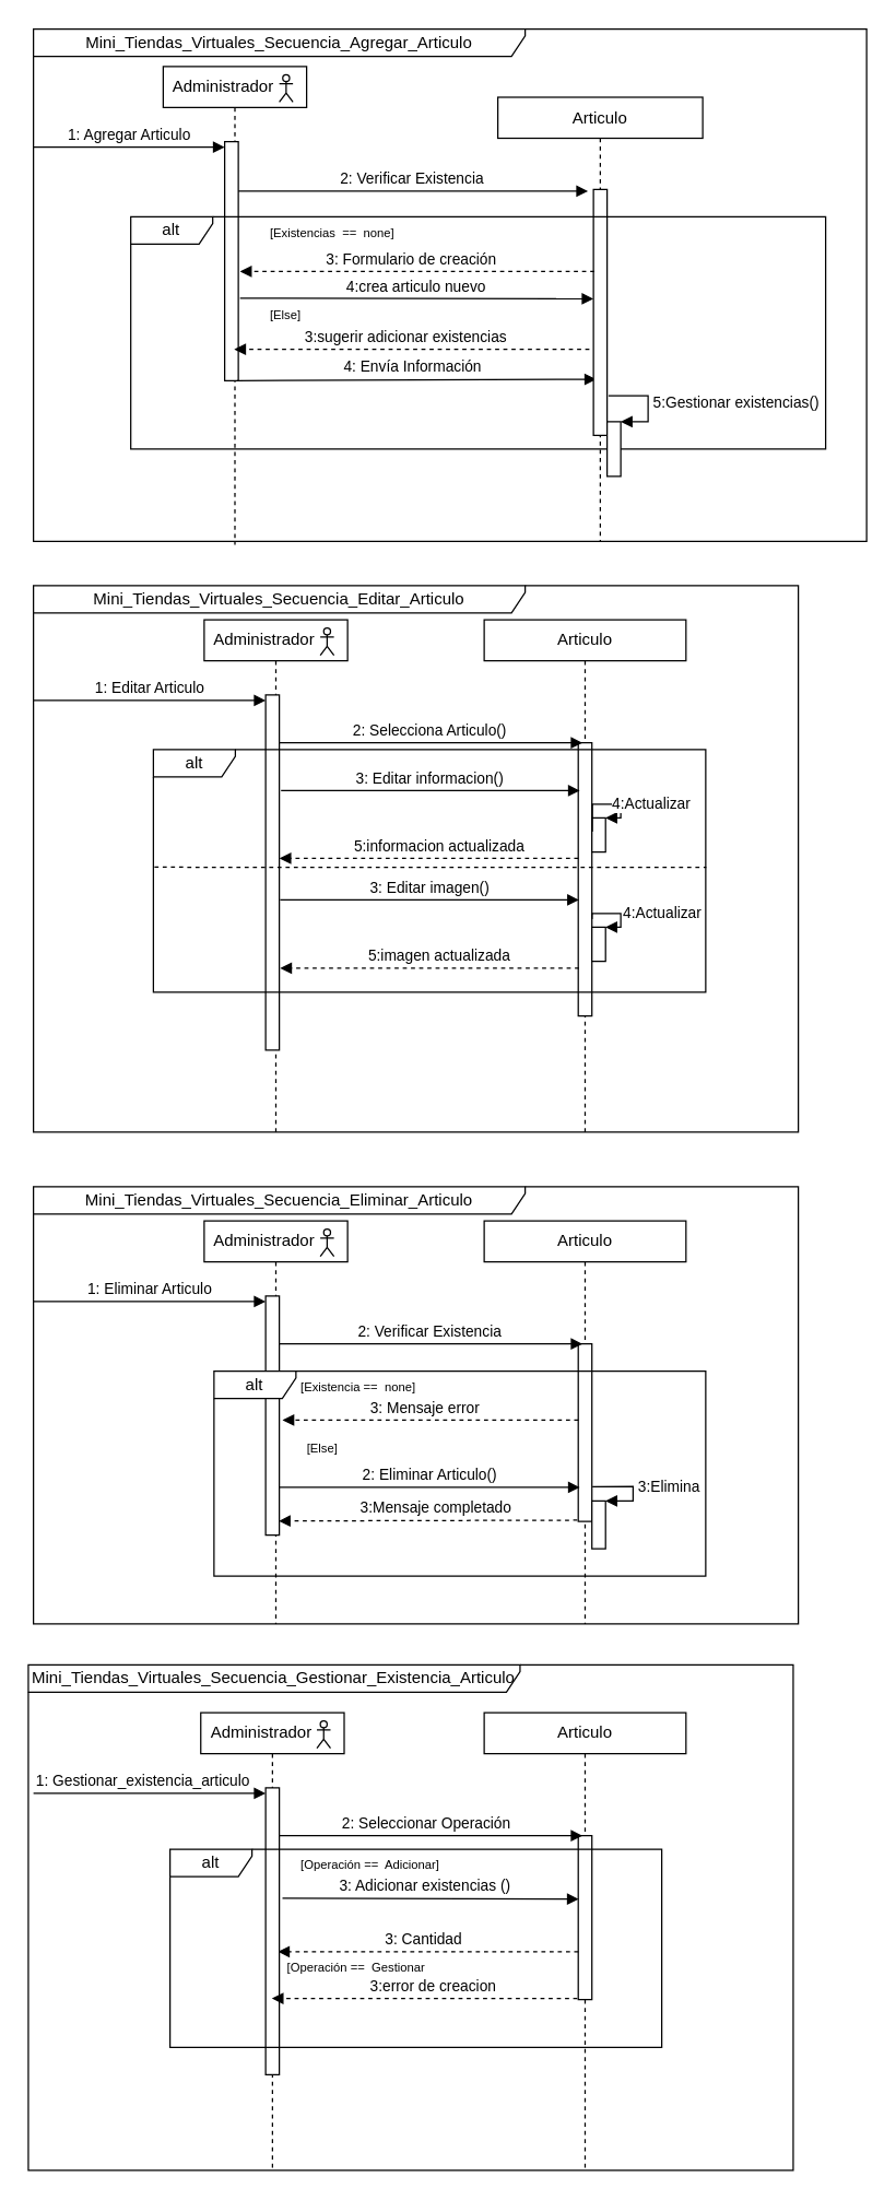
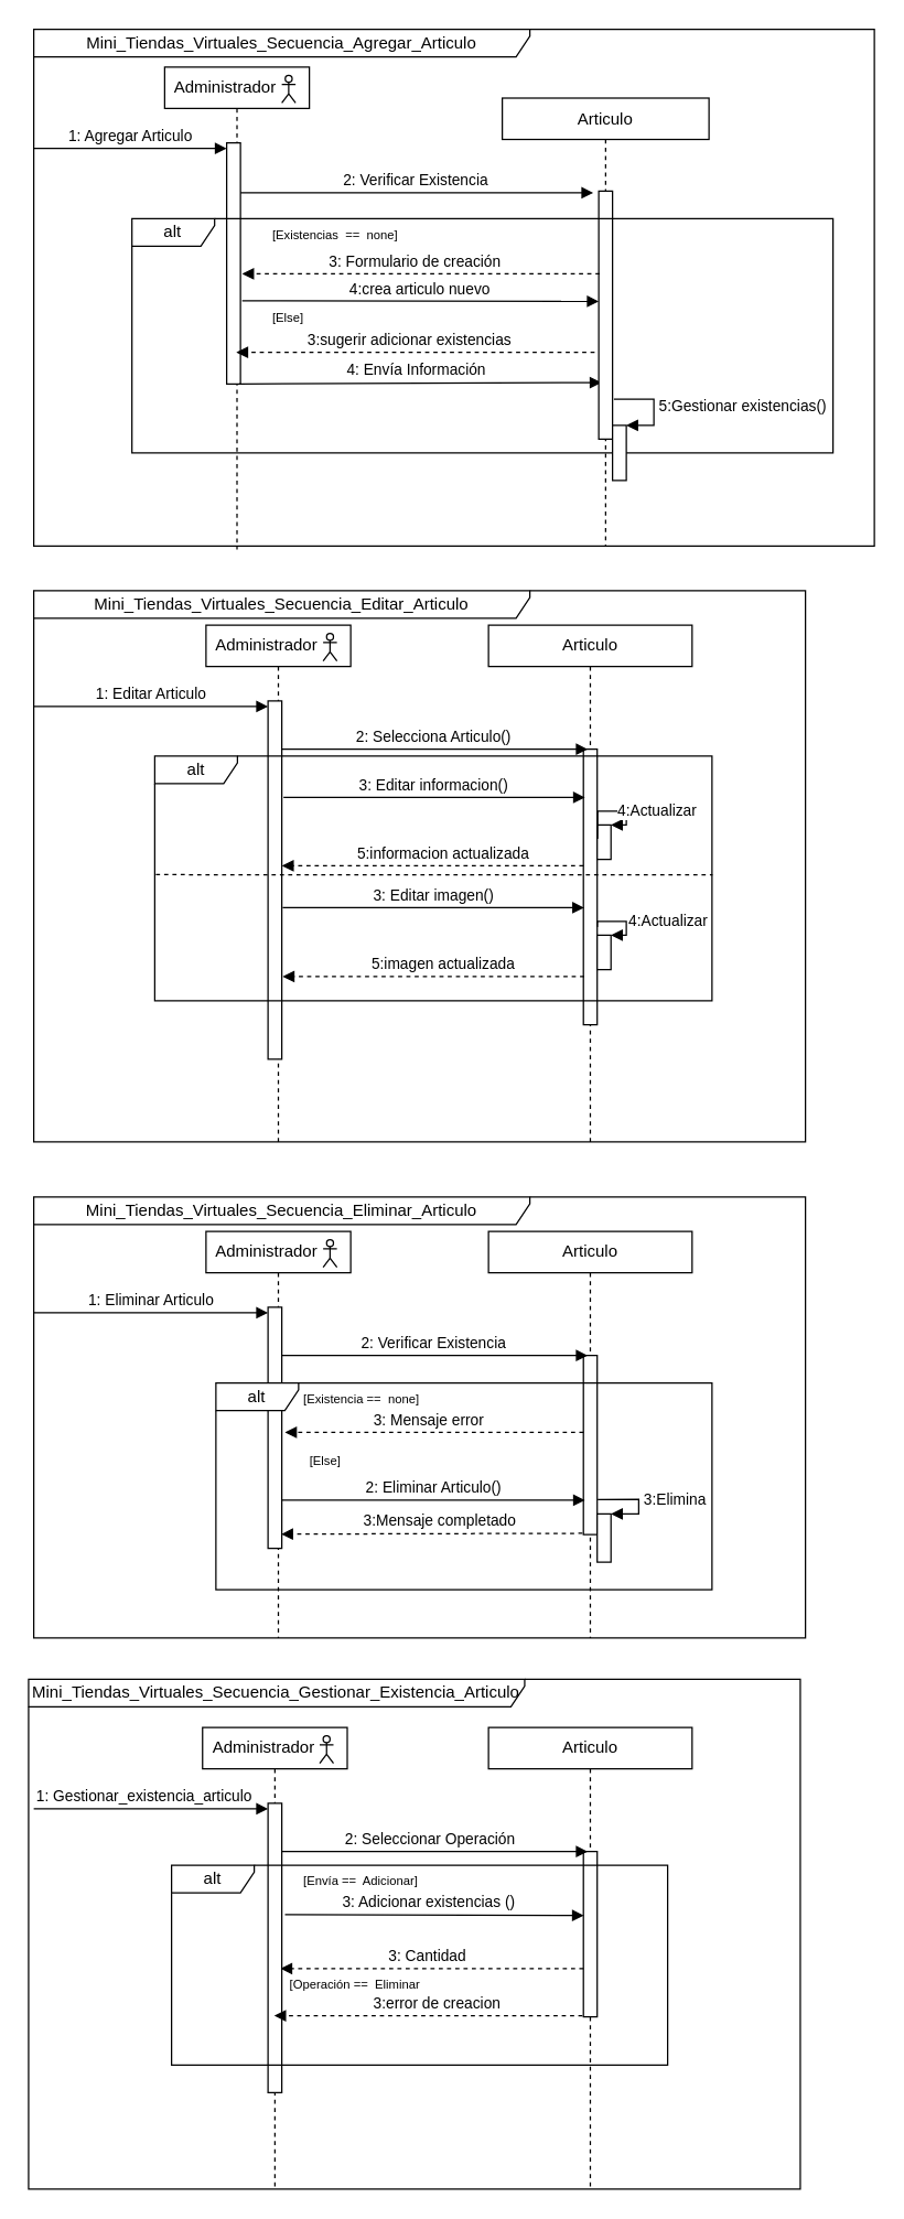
- <mxCell id="63" value="[Operación ==  Adicionar]" style="text;strokeColor=none;fillColor=none;align=left;verticalAlign=top;spacingLeft=4;spacingRight=4;overflow=hidden;rotatable=0;points=[[0,0.5],[1,0.5]];portConstraint=eastwest;fontSize=9;" parent="1" vertex="1"><mxGeometry x="214" y="1353" width="172.5" height="26" as="geometry" /></mxCell>
+ <mxCell id="63" value="[Envía ==  Adicionar]" style="text;strokeColor=none;fillColor=none;align=left;verticalAlign=top;spacingLeft=4;spacingRight=4;overflow=hidden;rotatable=0;points=[[0,0.5],[1,0.5]];portConstraint=eastwest;fontSize=9;" parent="1" vertex="1"><mxGeometry x="214" y="1353" width="172.5" height="26" as="geometry" /></mxCell>
- <mxCell id="64" value="[Operación ==  Gestionar" style="text;strokeColor=none;fillColor=none;align=left;verticalAlign=top;spacingLeft=4;spacingRight=4;overflow=hidden;rotatable=0;points=[[0,0.5],[1,0.5]];portConstraint=eastwest;fontSize=9;" parent="1" vertex="1"><mxGeometry x="204" y="1428" width="172.5" height="20" as="geometry" /></mxCell>
+ <mxCell id="64" value="[Operación ==  Eliminar" style="text;strokeColor=none;fillColor=none;align=left;verticalAlign=top;spacingLeft=4;spacingRight=4;overflow=hidden;rotatable=0;points=[[0,0.5],[1,0.5]];portConstraint=eastwest;fontSize=9;" parent="1" vertex="1"><mxGeometry x="204" y="1428" width="172.5" height="20" as="geometry" /></mxCell>
